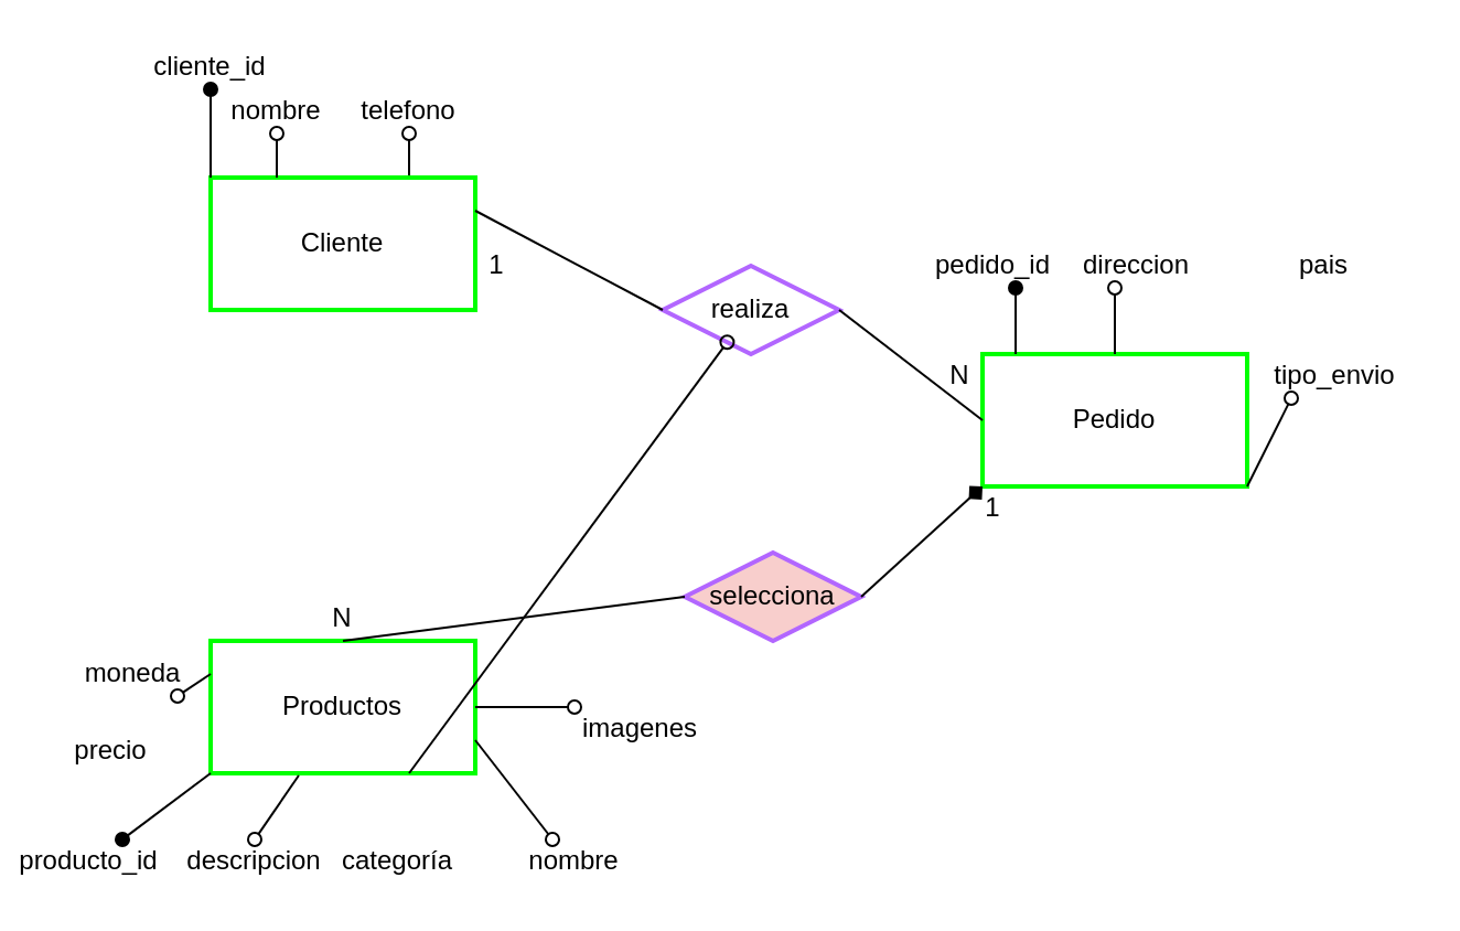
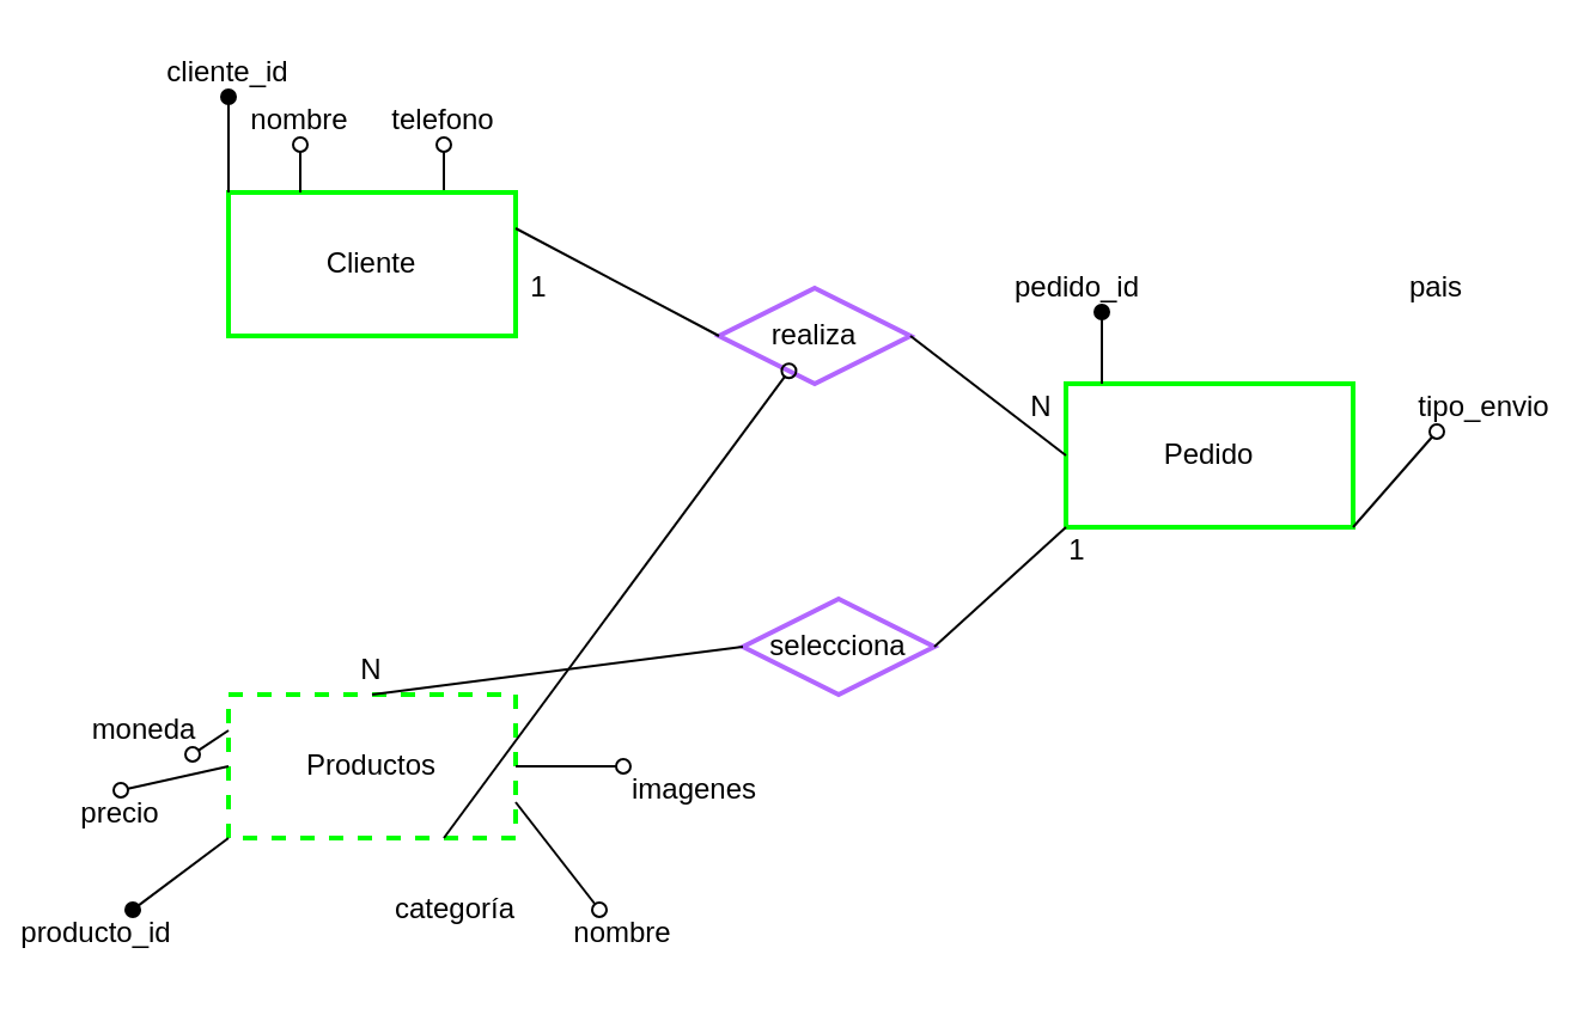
- <mxCell id="26" value="direccion" style="text;html=1;strokeColor=none;fillColor=none;align=center;verticalAlign=middle;whiteSpace=wrap;rounded=0;" parent="1" vertex="1"><mxGeometry x="495" y="110" width="40" height="20" as="geometry" /></mxCell>
- <mxCell id="25" value="" style="endArrow=oval;html=1;exitX=0.5;exitY=0;exitDx=0;exitDy=0;endFill=0;entryX=0.25;entryY=1;entryDx=0;entryDy=0;" parent="1" source="5" target="26" edge="1"><mxGeometry width="50" height="50" relative="1" as="geometry"><mxPoint x="465" y="190" as="sourcePoint" /><mxPoint x="515" y="130" as="targetPoint" /></mxGeometry></mxCell>
- <mxCell id="38" value="tipo_envio" style="text;html=1;strokeColor=none;fillColor=none;align=center;verticalAlign=middle;whiteSpace=wrap;rounded=0;" parent="1" vertex="1"><mxGeometry x="585" y="160" width="40" height="20" as="geometry" /></mxCell>
+ <mxCell id="38" value="tipo_envio" style="text;html=1;strokeColor=none;fillColor=none;align=center;verticalAlign=middle;whiteSpace=wrap;rounded=0;" parent="1" vertex="1"><mxGeometry x="600" y="160" width="40" height="20" as="geometry" /></mxCell>
- <mxCell id="21" value="" style="endArrow=diamond;html=1;entryX=0;entryY=1;entryDx=0;entryDy=0;exitX=1;exitY=0.5;exitDx=0;exitDy=0;" parent="1" source="12" target="5" edge="1"><mxGeometry width="50" height="50" relative="1" as="geometry"><mxPoint x="65" y="190" as="sourcePoint" /><mxPoint x="115" y="140" as="targetPoint" /></mxGeometry></mxCell>
+ <mxCell id="21" value="" style="endArrow=none;html=1;entryX=0;entryY=1;entryDx=0;entryDy=0;exitX=1;exitY=0.5;exitDx=0;exitDy=0;" parent="1" source="12" target="5" edge="1"><mxGeometry width="50" height="50" relative="1" as="geometry"><mxPoint x="65" y="190" as="sourcePoint" /><mxPoint x="115" y="140" as="targetPoint" /></mxGeometry></mxCell>
- <mxCell id="12" value="selecciona" style="rhombus;whiteSpace=wrap;html=1;strokeColor=#B266FF;strokeWidth=2;fillColor=#f8cecc;" parent="1" vertex="1"><mxGeometry x="310" y="250" width="80" height="40" as="geometry" /></mxCell>
+ <mxCell id="12" value="selecciona" style="rhombus;whiteSpace=wrap;html=1;strokeColor=#B266FF;strokeWidth=2;" parent="1" vertex="1"><mxGeometry x="310" y="250" width="80" height="40" as="geometry" /></mxCell>
- <mxCell id="4" value="Productos" style="rounded=0;whiteSpace=wrap;html=1;strokeWidth=2;strokeColor=#00FF00;" parent="1" vertex="1"><mxGeometry x="95" y="290" width="120" height="60" as="geometry" /></mxCell>
+ <mxCell id="4" value="Productos" style="rounded=0;whiteSpace=wrap;html=1;strokeWidth=2;strokeColor=#00FF00;dashed=1;" parent="1" vertex="1"><mxGeometry x="95" y="290" width="120" height="60" as="geometry" /></mxCell>
+ <mxCell id="32" value="" style="endArrow=oval;html=1;endFill=0;exitX=0;exitY=0.5;exitDx=0;exitDy=0;entryX=0.5;entryY=0;entryDx=0;entryDy=0;" parent="1" source="4" target="33" edge="1"><mxGeometry width="50" height="50" relative="1" as="geometry"><mxPoint x="50" y="330" as="sourcePoint" /><mxPoint x="40" y="290" as="targetPoint" /></mxGeometry></mxCell>
- <mxCell id="16" value="" style="endArrow=oval;html=1;exitX=0.333;exitY=1.017;exitDx=0;exitDy=0;exitPerimeter=0;endFill=0;entryX=0.5;entryY=0;entryDx=0;entryDy=0;" parent="1" source="4" target="18" edge="1"><mxGeometry width="50" height="50" relative="1" as="geometry"><mxPoint x="225" y="190" as="sourcePoint" /><mxPoint x="135" y="380" as="targetPoint" /></mxGeometry></mxCell>
- <mxCell id="18" value="descripcion" style="text;html=1;strokeColor=none;fillColor=none;align=center;verticalAlign=middle;whiteSpace=wrap;rounded=0;" parent="1" vertex="1"><mxGeometry x="95" y="380" width="40" height="20" as="geometry" /></mxCell>
- <mxCell id="19" value="categoría" style="text;html=1;strokeColor=none;fillColor=none;align=center;verticalAlign=middle;whiteSpace=wrap;rounded=0;" parent="1" vertex="1"><mxGeometry x="160" y="380" width="40" height="20" as="geometry" /></mxCell>
+ <mxCell id="19" value="categoría" style="text;html=1;strokeColor=none;fillColor=none;align=center;verticalAlign=middle;whiteSpace=wrap;rounded=0;" parent="1" vertex="1"><mxGeometry x="170" y="370" width="40" height="20" as="geometry" /></mxCell>
